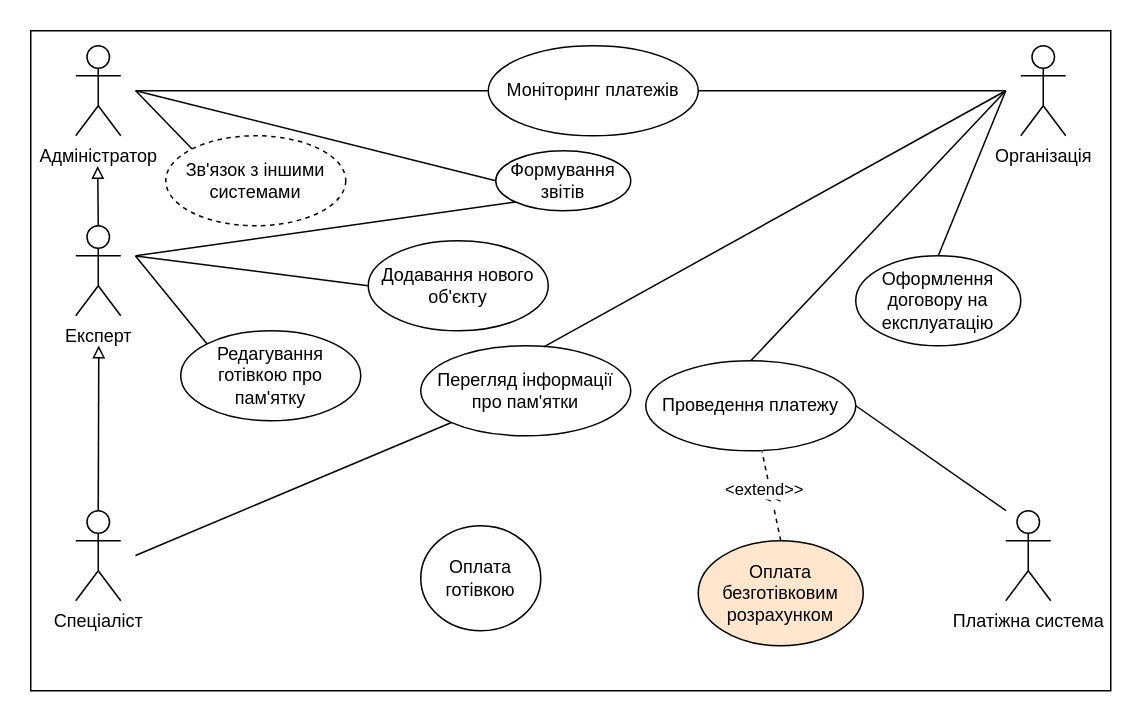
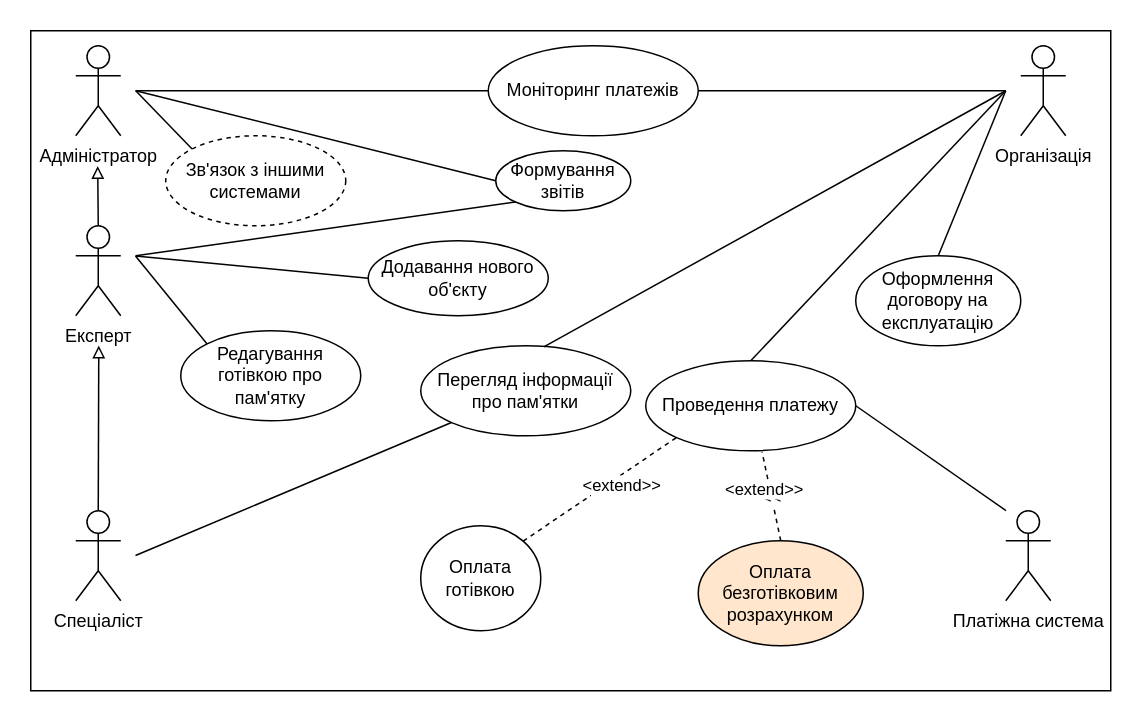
- <mxCell id="8" value="Додавання нового об'єкту" style="ellipse;whiteSpace=wrap;html=1;" vertex="1" parent="1"><mxGeometry x="245" y="160" width="120" height="60" as="geometry" /></mxCell>
+ <mxCell id="8" value="Додавання нового об'єкту" style="ellipse;whiteSpace=wrap;html=1;" vertex="1" parent="1"><mxGeometry x="245" y="160" width="120" height="50" as="geometry" /></mxCell>
+ <mxCell id="23" value="&amp;lt;&amp;lt;" style="endArrow=none;dashed=1;html=1;rounded=0;entryX=0;entryY=1;entryDx=0;entryDy=0;exitX=1;exitY=0;exitDx=0;exitDy=0;" edge="1" parent="1" source="21" target="18"><mxGeometry width="50" height="50" relative="1" as="geometry"><mxPoint x="430" y="300" as="sourcePoint" /><mxPoint x="350" y="330" as="targetPoint" /></mxGeometry></mxCell>
+ <mxCell id="24" value="&amp;lt;extend&amp;gt;&amp;gt;" style="edgeLabel;html=1;align=center;verticalAlign=middle;resizable=0;points=[];" vertex="1" connectable="0" parent="23"><mxGeometry x="0.364" y="-4" relative="1" as="geometry"><mxPoint x="-7" y="6" as="offset" /></mxGeometry></mxCell>
